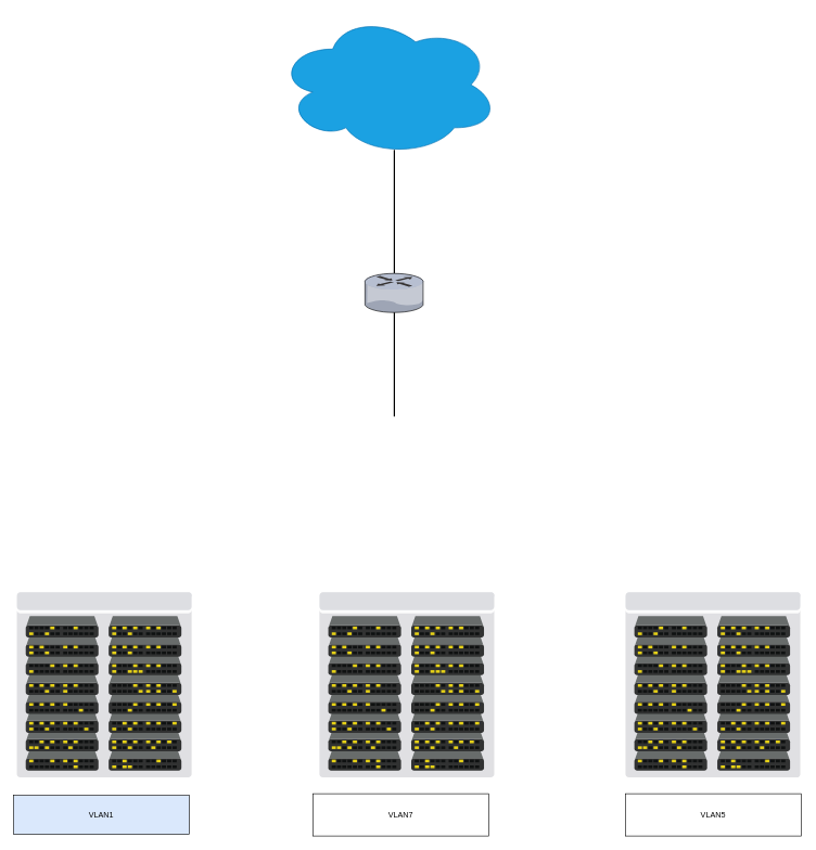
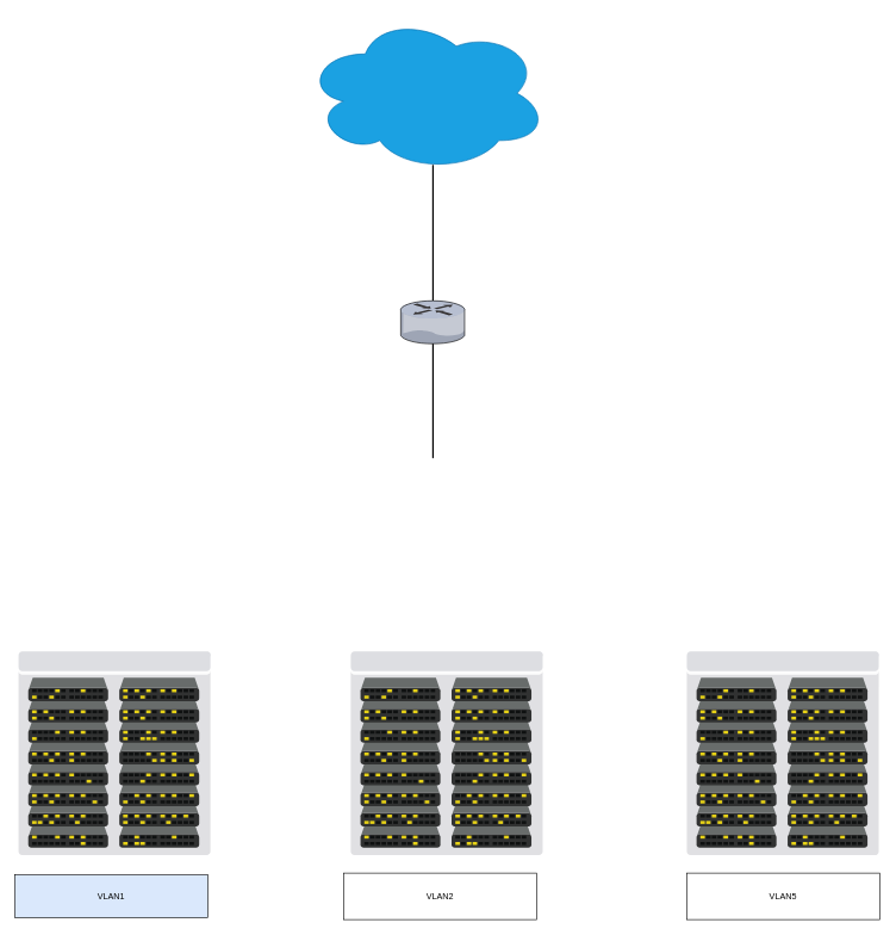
- <mxCell id="10" value="VLAN7" style="whiteSpace=wrap;html=1;" vertex="1" parent="1"><mxGeometry x="480.21" y="1220" width="269.86" height="65" as="geometry" /></mxCell>
+ <mxCell id="10" value="VLAN2" style="whiteSpace=wrap;html=1;" vertex="1" parent="1"><mxGeometry x="480.21" y="1220" width="269.86" height="65" as="geometry" /></mxCell>
